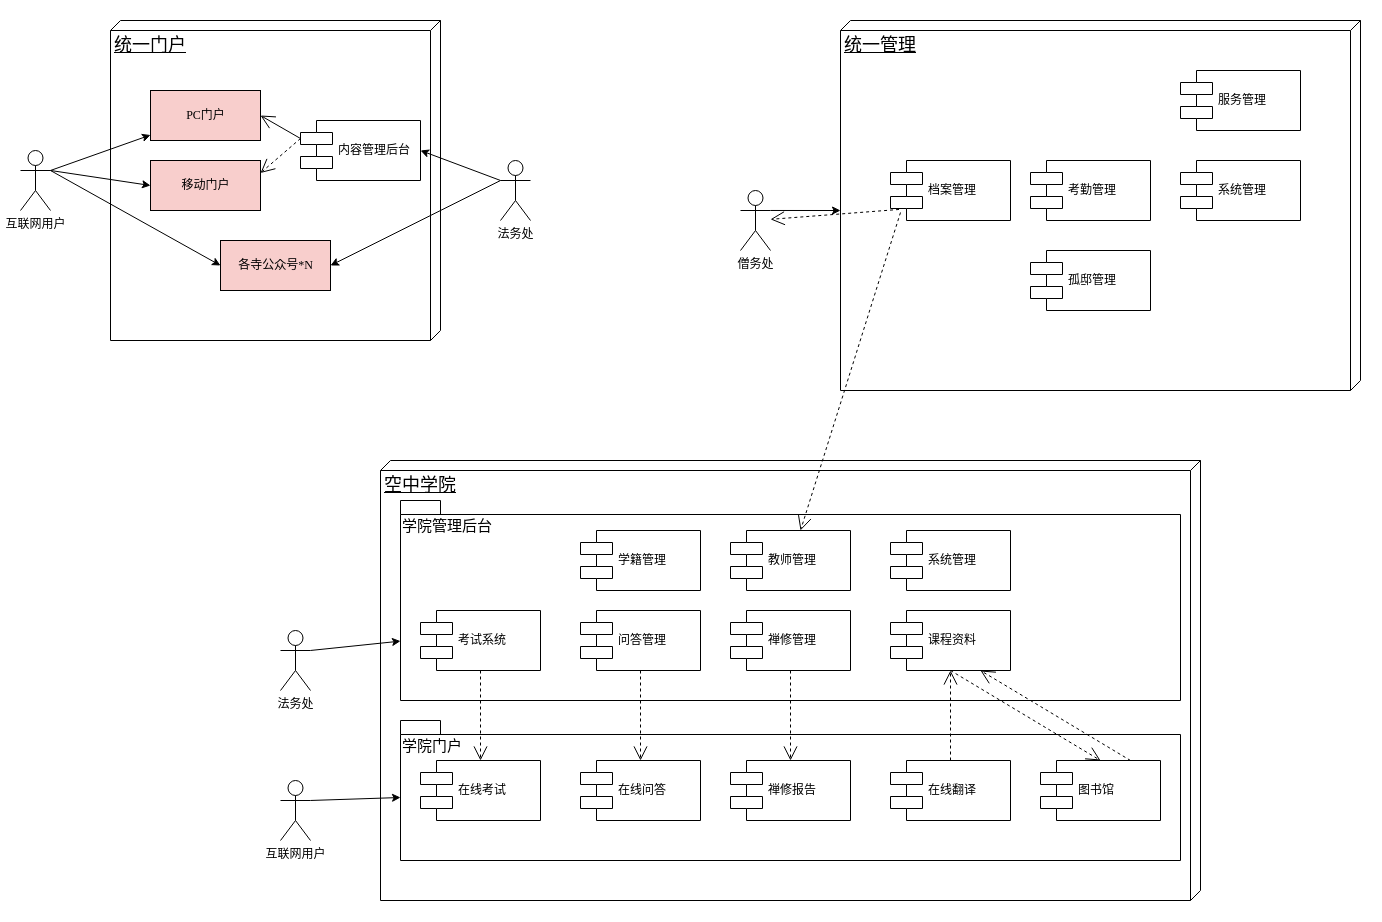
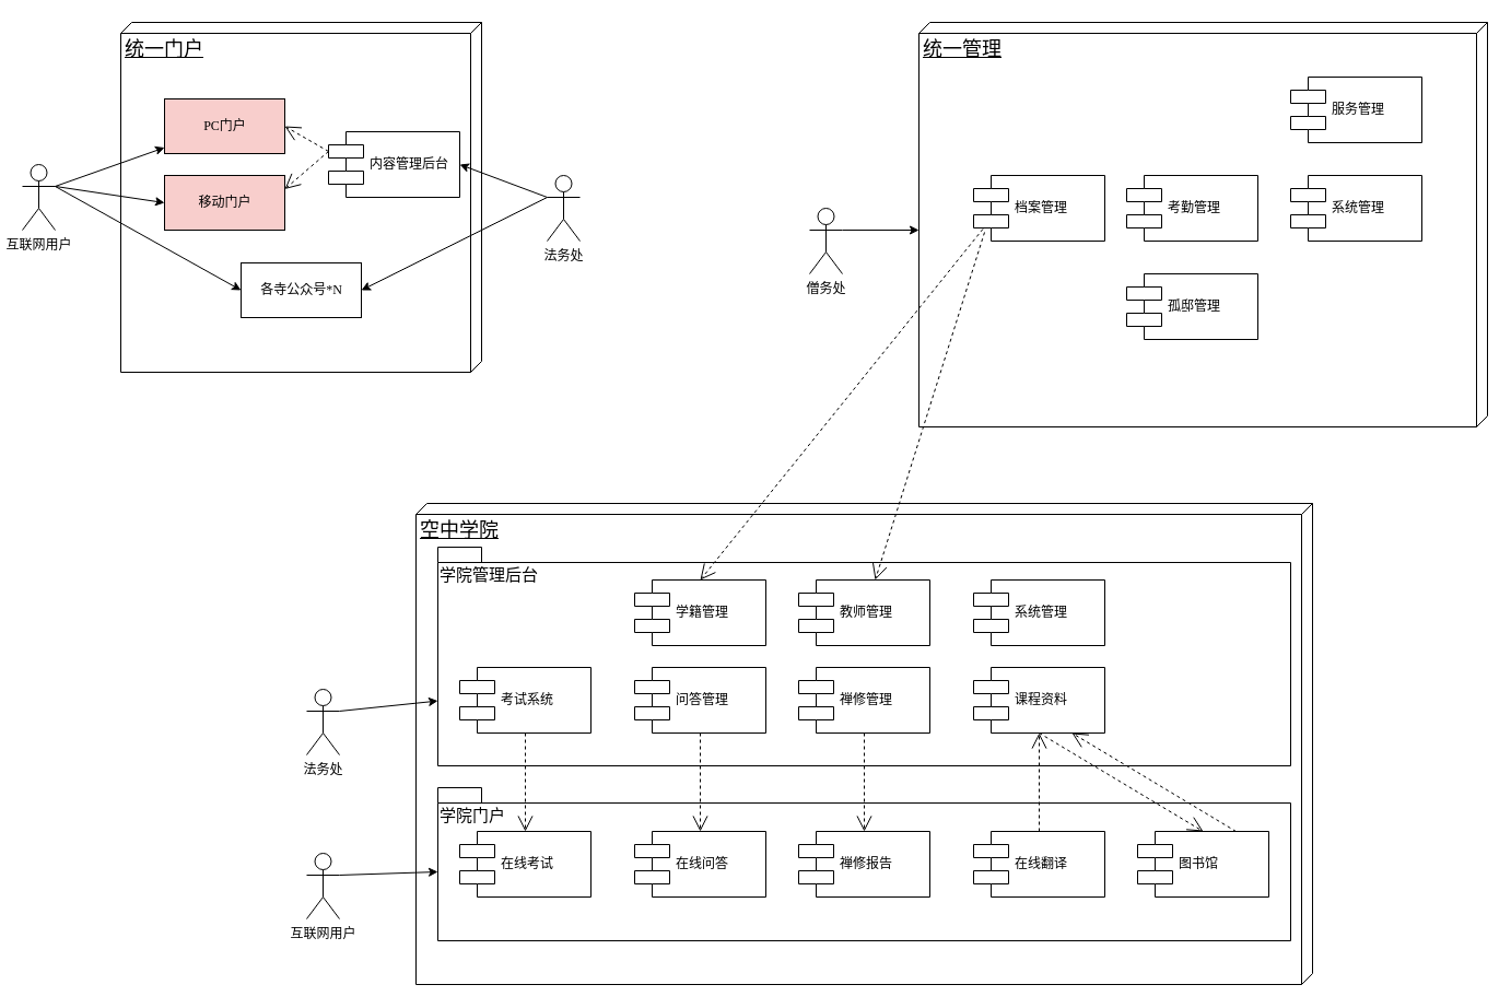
- <mxCell id="13" value="" style="endArrow=open;endSize=12;dashed=0;html=1;rounded=0;exitX=0;exitY=0.3;exitDx=0;exitDy=0;entryX=1;entryY=0.5;entryDx=0;entryDy=0;" edge="1" parent="1" source="5" target="4"><mxGeometry width="160" relative="1" as="geometry"><mxPoint x="410" y="290" as="sourcePoint" /><mxPoint x="570" y="290" as="targetPoint" /></mxGeometry></mxCell>
+ <mxCell id="13" value="" style="endArrow=open;endSize=12;dashed=1;html=1;rounded=0;exitX=0;exitY=0.3;exitDx=0;exitDy=0;entryX=1;entryY=0.5;entryDx=0;entryDy=0;" edge="1" parent="1" source="5" target="4"><mxGeometry width="160" relative="1" as="geometry"><mxPoint x="410" y="290" as="sourcePoint" /><mxPoint x="570" y="290" as="targetPoint" /></mxGeometry></mxCell>
- <mxCell id="43" value="" style="endArrow=open;endSize=12;dashed=1;html=1;rounded=0;exitX=0.071;exitY=0.816;exitDx=0;exitDy=0;exitPerimeter=0;" edge="1" parent="1" source="6" target="21"><mxGeometry width="160" relative="1" as="geometry"><mxPoint x="310" y="148" as="sourcePoint" /><mxPoint x="270" y="182.5" as="targetPoint" /></mxGeometry></mxCell>
+ <mxCell id="43" value="" style="endArrow=open;endSize=12;dashed=1;html=1;rounded=0;exitX=0.071;exitY=0.816;exitDx=0;exitDy=0;entryX=0.5;entryY=0;entryDx=0;entryDy=0;exitPerimeter=0;" edge="1" parent="1" source="6" target="30"><mxGeometry width="160" relative="1" as="geometry"><mxPoint x="310" y="148" as="sourcePoint" /><mxPoint x="270" y="182.5" as="targetPoint" /></mxGeometry></mxCell>
- <mxCell id="12" value="各寺公众号*N" style="html=1;rounded=0;shadow=0;comic=0;labelBackgroundColor=none;strokeWidth=1;fontFamily=Verdana;fontSize=12;align=center;fillColor=#f8cecc;" vertex="1" parent="1"><mxGeometry x="220" y="240" width="110" height="50" as="geometry" /></mxCell>
+ <mxCell id="12" value="各寺公众号*N" style="html=1;rounded=0;shadow=0;comic=0;labelBackgroundColor=none;strokeWidth=1;fontFamily=Verdana;fontSize=12;align=center;" vertex="1" parent="1"><mxGeometry x="220" y="240" width="110" height="50" as="geometry" /></mxCell>
